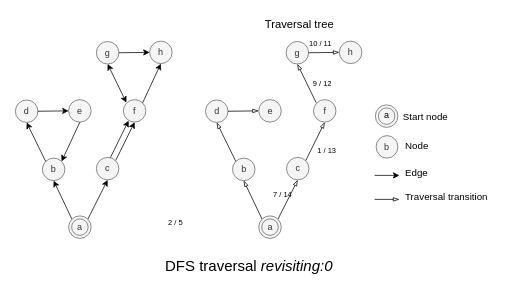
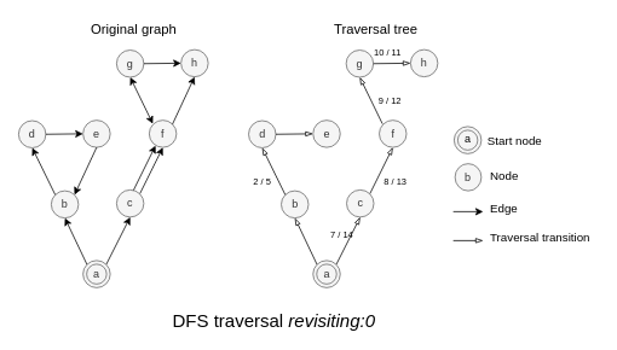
+ <mxCell id="40" value="&lt;span style=&quot;font-size: 15px;&quot;&gt;&lt;font style=&quot;font-size: 15px;&quot;&gt;Original graph&lt;/font&gt;&lt;/span&gt;" style="text;html=1;resizable=0;points=[];autosize=1;align=left;verticalAlign=top;spacingTop=-4;fontSize=15;fontStyle=0" parent="1" vertex="1"><mxGeometry x="98" y="20" width="109" height="14" as="geometry" /></mxCell>
- <mxCell id="51" value="&lt;span&gt;Traversal&amp;nbsp;&lt;/span&gt;&lt;span style=&quot;font-size: 15px&quot;&gt;&lt;span style=&quot;font-size: 15px&quot;&gt;tree&lt;/span&gt;&lt;/span&gt;" style="text;html=1;resizable=0;points=[];autosize=1;align=left;verticalAlign=top;spacingTop=-4;fontSize=15;fontStyle=0" parent="1" vertex="1"><mxGeometry x="351" y="20" width="107" height="19" as="geometry" /></mxCell>
+ <mxCell id="51" value="&lt;span&gt;Traversal&amp;nbsp;&lt;/span&gt;&lt;span style=&quot;font-size: 15px&quot;&gt;&lt;span style=&quot;font-size: 15px&quot;&gt;tree&lt;/span&gt;&lt;/span&gt;" style="text;html=1;resizable=0;points=[];autosize=1;align=left;verticalAlign=top;spacingTop=-4;fontSize=15;fontStyle=0" parent="1" vertex="1"><mxGeometry x="366" y="20" width="107" height="19" as="geometry" /></mxCell>
- <mxCell id="15" value="1 / 13" style="text;html=1;resizable=0;points=[];autosize=1;align=left;verticalAlign=top;spacingTop=-4;fontSize=10;" parent="1" vertex="1"><mxGeometry x="420.5" y="192" width="39" height="12" as="geometry" /></mxCell>
+ <mxCell id="15" value="8 / 13" style="text;html=1;resizable=0;points=[];autosize=1;align=left;verticalAlign=top;spacingTop=-4;fontSize=10;" parent="1" vertex="1"><mxGeometry x="420.5" y="192" width="39" height="12" as="geometry" /></mxCell>
- <mxCell id="13" value="2 / 5" style="text;html=1;resizable=0;points=[];autosize=1;align=left;verticalAlign=top;spacingTop=-4;fontSize=10;" parent="1" vertex="1"><mxGeometry x="221.5" y="287" width="33" height="12" as="geometry" /></mxCell>
+ <mxCell id="13" value="2 / 5" style="text;html=1;resizable=0;points=[];autosize=1;align=left;verticalAlign=top;spacingTop=-4;fontSize=10;" parent="1" vertex="1"><mxGeometry x="276.5" y="192" width="33" height="12" as="geometry" /></mxCell>
- <mxCell id="50" value="&lt;span style=&quot;font-size: 20px&quot;&gt;DFS traversal &lt;span&gt;&lt;i&gt;revisiting:0&lt;/i&gt;&lt;/span&gt;&lt;br&gt;&lt;/span&gt;" style="text;html=1;resizable=0;points=[];autosize=1;align=left;verticalAlign=top;spacingTop=-4;fontSize=20;fontStyle=0" parent="1" vertex="1"><mxGeometry x="218" y="339" width="234" height="25" as="geometry" /></mxCell>
+ <mxCell id="50" value="&lt;span style=&quot;font-size: 20px&quot;&gt;DFS traversal &lt;span&gt;&lt;i&gt;revisiting:0&lt;/i&gt;&lt;/span&gt;&lt;br&gt;&lt;/span&gt;" style="text;html=1;resizable=0;points=[];autosize=1;align=left;verticalAlign=top;spacingTop=-4;fontSize=20;fontStyle=0" parent="1" vertex="1"><mxGeometry x="188" y="339" width="234" height="25" as="geometry" /></mxCell>
